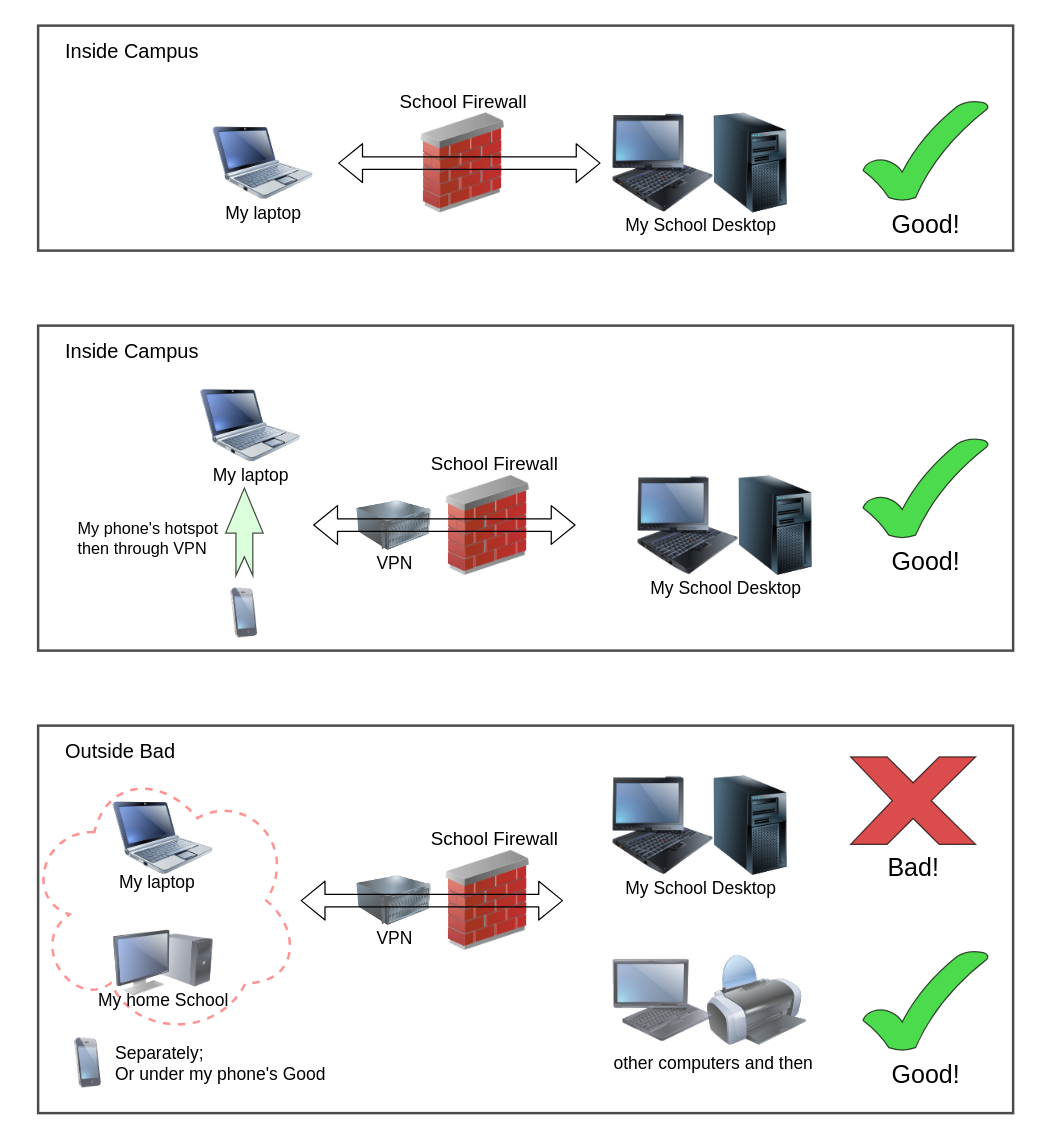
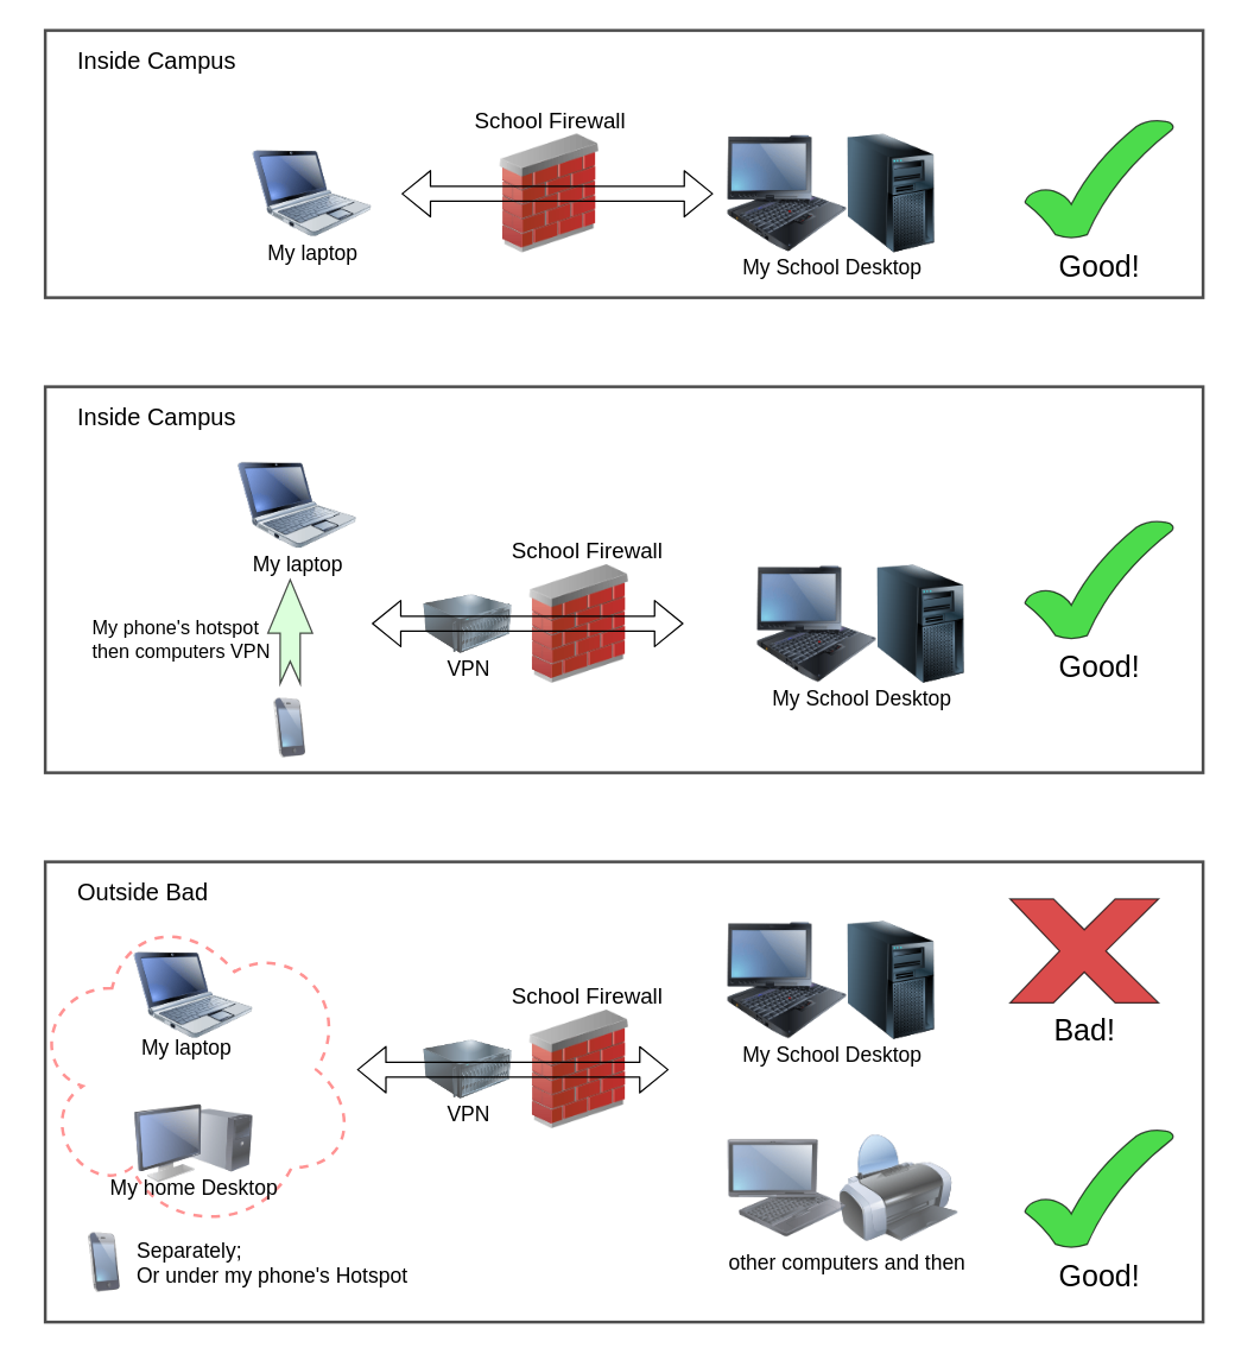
- <mxCell id="23" value="My phone's hotspot&lt;br&gt;then through VPN" style="text;html=1;align=left;verticalAlign=middle;resizable=0;points=[];autosize=1;fontSize=13;" vertex="1" parent="1"><mxGeometry x="60" y="410" width="130" height="40" as="geometry" /></mxCell>
+ <mxCell id="23" value="My phone's hotspot&lt;br&gt;then computers VPN" style="text;html=1;align=left;verticalAlign=middle;resizable=0;points=[];autosize=1;fontSize=13;" vertex="1" parent="1"><mxGeometry x="60" y="410" width="130" height="40" as="geometry" /></mxCell>
- <mxCell id="47" value="My home School" style="text;html=1;align=center;verticalAlign=middle;resizable=0;points=[];autosize=1;fontSize=14;" vertex="1" parent="1"><mxGeometry x="65" y="790" width="130" height="20" as="geometry" /></mxCell>
+ <mxCell id="47" value="My home Desktop" style="text;html=1;align=center;verticalAlign=middle;resizable=0;points=[];autosize=1;fontSize=14;" vertex="1" parent="1"><mxGeometry x="65" y="790" width="130" height="20" as="geometry" /></mxCell>
- <mxCell id="48" value="Separately;&lt;br&gt;Or under my phone's Good" style="text;html=1;align=left;verticalAlign=middle;resizable=0;points=[];autosize=1;fontSize=14;" vertex="1" parent="1"><mxGeometry x="90" y="830" width="200" height="40" as="geometry" /></mxCell>
+ <mxCell id="48" value="Separately;&lt;br&gt;Or under my phone's Hotspot" style="text;html=1;align=left;verticalAlign=middle;resizable=0;points=[];autosize=1;fontSize=14;" vertex="1" parent="1"><mxGeometry x="90" y="830" width="200" height="40" as="geometry" /></mxCell>
